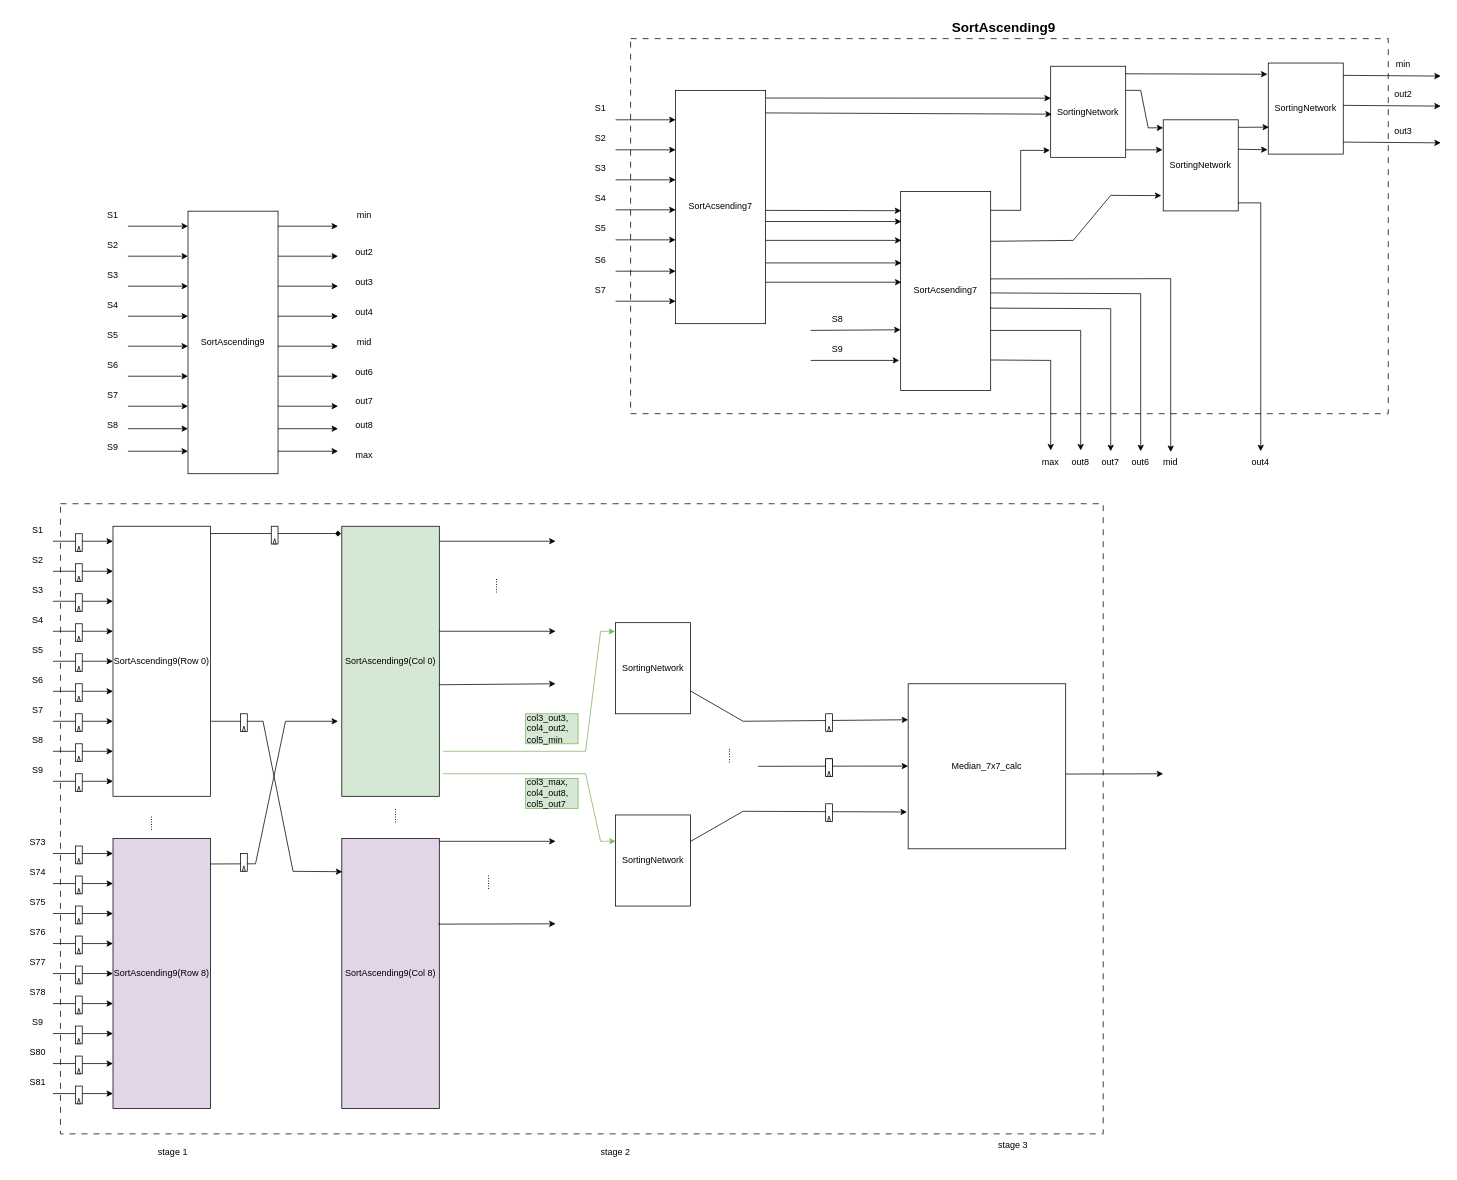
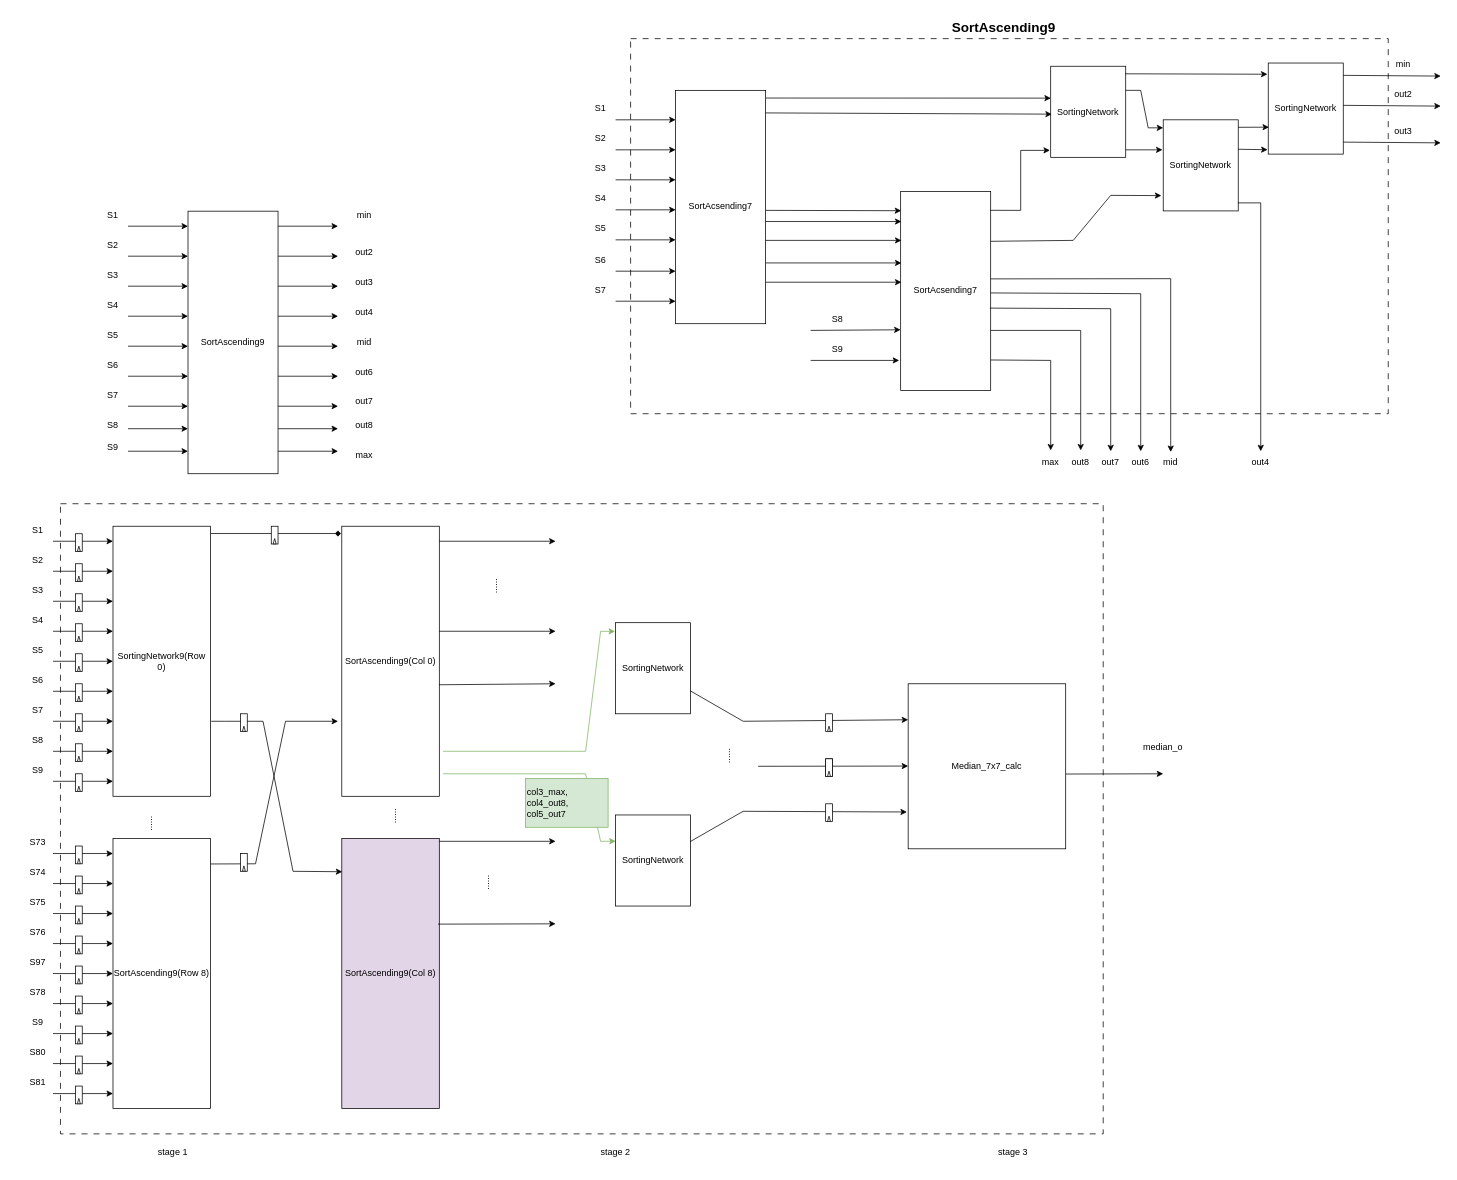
- <mxCell id="4" value="SortAscending9(Row 0)" style="rounded=0;whiteSpace=wrap;html=1;" parent="1" vertex="1"><mxGeometry x="150" y="701" width="130" height="360" as="geometry" /></mxCell>
+ <mxCell id="4" value="SortingNetwork9(Row 0)" style="rounded=0;whiteSpace=wrap;html=1;" parent="1" vertex="1"><mxGeometry x="150" y="701" width="130" height="360" as="geometry" /></mxCell>
- <mxCell id="20" value="SortAscending9(Col 0)" style="rounded=0;whiteSpace=wrap;html=1;fillColor=#d5e8d4;" parent="1" vertex="1"><mxGeometry x="455" y="701" width="130" height="360" as="geometry" /></mxCell>
+ <mxCell id="20" value="SortAscending9(Col 0)" style="rounded=0;whiteSpace=wrap;html=1;" parent="1" vertex="1"><mxGeometry x="455" y="701" width="130" height="360" as="geometry" /></mxCell>
- <mxCell id="130" value="col3_out3, col4_out2, col5_min" style="text;html=1;align=left;verticalAlign=middle;whiteSpace=wrap;rounded=0;fillColor=#d5e8d4;strokeColor=#82b366;" parent="1" vertex="1"><mxGeometry x="700" y="951" width="70" height="40" as="geometry" /></mxCell>
+ <mxCell id="60" value="median_o" style="text;html=1;align=center;verticalAlign=middle;whiteSpace=wrap;rounded=0;" parent="1" vertex="1"><mxGeometry x="1520" y="981" width="60" height="30" as="geometry" /></mxCell>
- <mxCell id="131" value="col3_max, col4_out8, col5_out7" style="text;html=1;align=left;verticalAlign=middle;whiteSpace=wrap;rounded=0;fillColor=#d5e8d4;strokeColor=#82b366;" parent="1" vertex="1"><mxGeometry x="700" y="1037.3" width="70" height="40" as="geometry" /></mxCell>
+ <mxCell id="131" value="col3_max, col4_out8, col5_out7" style="text;html=1;align=left;verticalAlign=middle;whiteSpace=wrap;rounded=0;fillColor=#d5e8d4;strokeColor=#82b366;" parent="1" vertex="1"><mxGeometry x="700" y="1037.3" width="110" height="65" as="geometry" /></mxCell>
- <mxCell id="185" value="S77" style="text;html=1;align=center;verticalAlign=middle;whiteSpace=wrap;rounded=0;" parent="1" vertex="1"><mxGeometry y="1267.3" width="60" height="30" as="geometry" x="20" /></mxCell>
+ <mxCell id="185" value="S97" style="text;html=1;align=center;verticalAlign=middle;whiteSpace=wrap;rounded=0;" parent="1" vertex="1"><mxGeometry y="1267.3" width="60" height="30" as="geometry" x="20" /></mxCell>
- <mxCell id="173" value="SortAscending9(Row 8)" style="rounded=0;whiteSpace=wrap;html=1;fillColor=#e1d5e7;" parent="1" vertex="1"><mxGeometry x="150" y="1117.3" width="130" height="360" as="geometry" /></mxCell>
+ <mxCell id="173" value="SortAscending9(Row 8)" style="rounded=0;whiteSpace=wrap;html=1;" parent="1" vertex="1"><mxGeometry x="150" y="1117.3" width="130" height="360" as="geometry" /></mxCell>
- <mxCell id="239" value="stage 3" style="text;html=1;align=center;verticalAlign=middle;whiteSpace=wrap;rounded=0;" vertex="1" parent="1"><mxGeometry x="1320" y="1511" width="60" height="30" as="geometry" /></mxCell>
+ <mxCell id="239" value="stage 3" style="text;html=1;align=center;verticalAlign=middle;whiteSpace=wrap;rounded=0;" vertex="1" parent="1"><mxGeometry x="1320" y="1521" width="60" height="30" as="geometry" /></mxCell>
